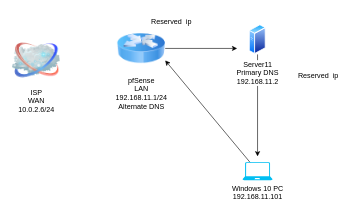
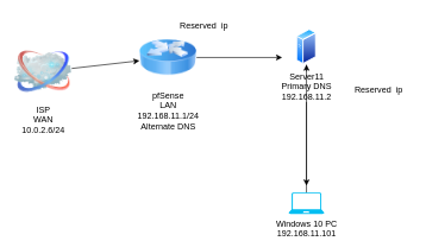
+ <mxCell id="4" value="" style="edgeStyle=none;html=1;" edge="1" parent="1" source="5" target="3"><mxGeometry relative="1" as="geometry" /></mxCell>
- <mxCell id="8" style="edgeStyle=none;html=1;entryX=1;entryY=0.75;entryDx=0;entryDy=0;" edge="1" parent="1" source="9" target="3"><mxGeometry relative="1" as="geometry"><mxPoint x="285" y="120" as="targetPoint" /></mxGeometry></mxCell>
+ <mxCell id="8" style="edgeStyle=none;html=1;" edge="1" parent="1" source="9" target="7"><mxGeometry relative="1" as="geometry"><mxPoint x="285" y="120" as="targetPoint" /></mxGeometry></mxCell>
